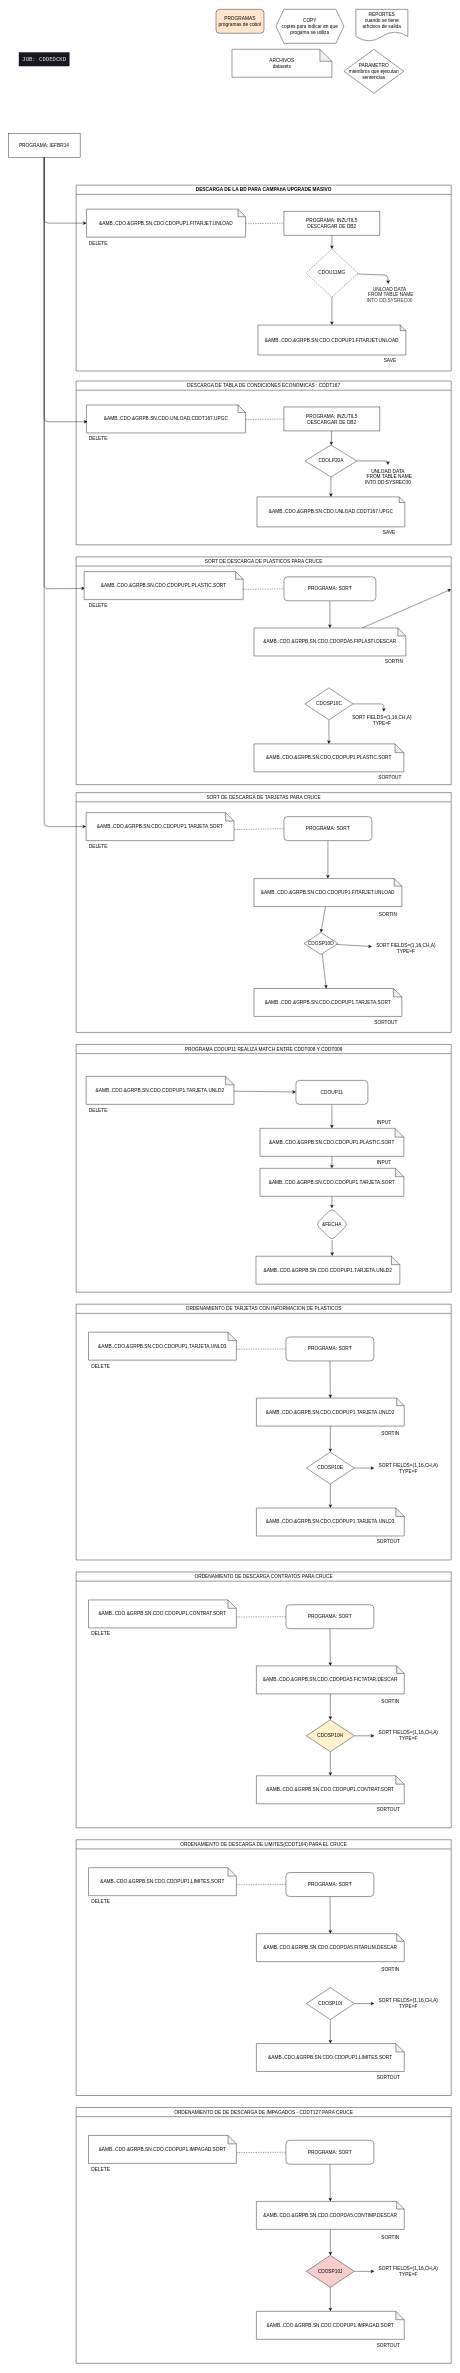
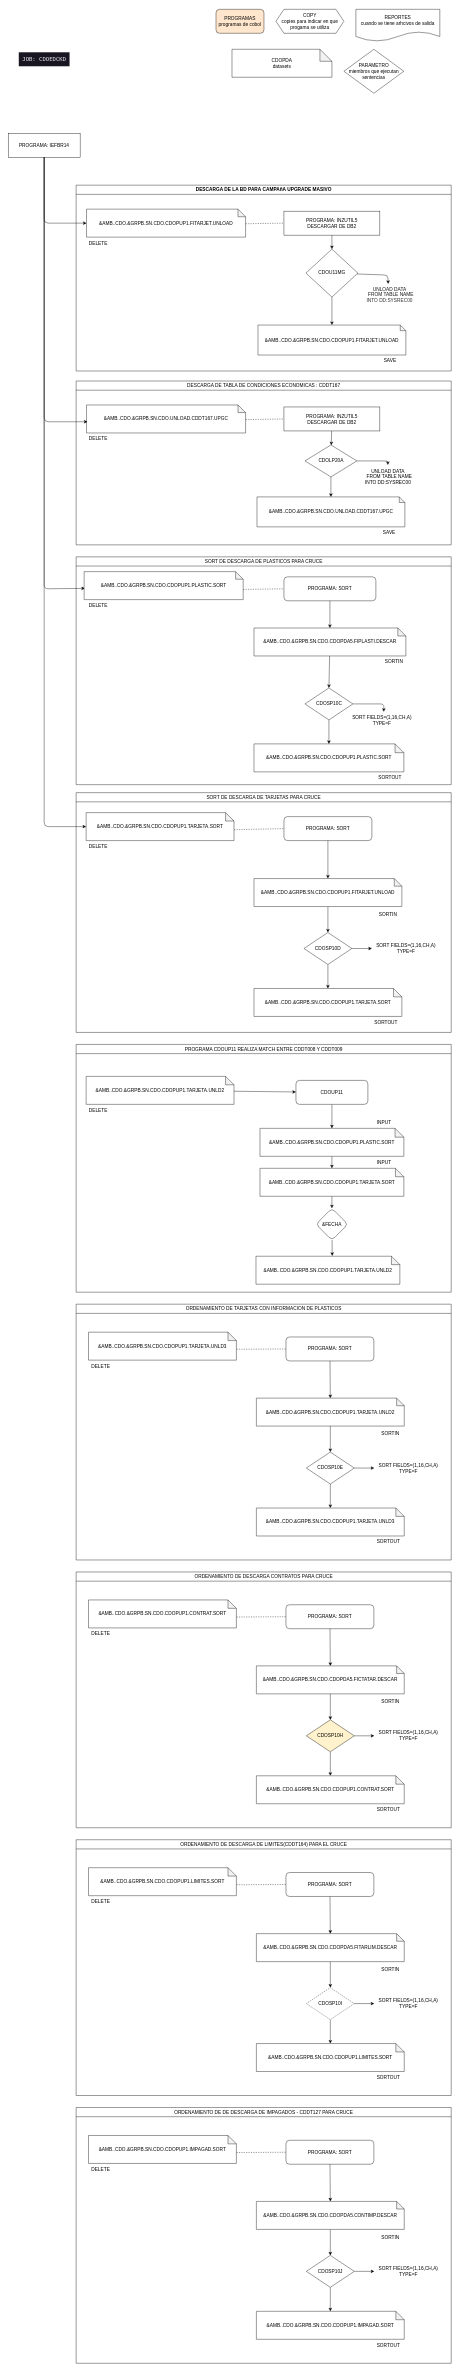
- <mxCell id="4" value="REPORTES&lt;br&gt;cuando se tiene arhcivos de salida" style="shape=document;whiteSpace=wrap;html=1;boundedLbl=1;" parent="1" vertex="1"><mxGeometry x="890" y="20" width="130" height="80" as="geometry" /></mxCell>
+ <mxCell id="4" value="REPORTES&lt;br&gt;cuando se tiene arhcivos de salida" style="shape=document;whiteSpace=wrap;html=1;boundedLbl=1;" parent="1" vertex="1"><mxGeometry x="890" y="20" width="210" height="80" as="geometry" /></mxCell>
- <mxCell id="3" value="COPY&lt;div&gt;copies para indicar en que progama se utiliza&lt;/div&gt;" style="shape=hexagon;perimeter=hexagonPerimeter2;whiteSpace=wrap;html=1;fixedSize=1;" parent="1" vertex="1"><mxGeometry x="690" y="20" width="170" height="85" as="geometry" /></mxCell>
+ <mxCell id="3" value="COPY&lt;div&gt;copies para indicar en que progama se utiliza&lt;/div&gt;" style="shape=hexagon;perimeter=hexagonPerimeter2;whiteSpace=wrap;html=1;fixedSize=1;" parent="1" vertex="1"><mxGeometry x="690" y="20" width="170" height="60" as="geometry" /></mxCell>
- <mxCell id="6" value="ARCHIVOS&lt;div&gt;datasets&lt;/div&gt;" style="shape=note;whiteSpace=wrap;html=1;backgroundOutline=1;darkOpacity=0.05;" parent="1" vertex="1"><mxGeometry x="580" y="120" width="250" height="70" as="geometry" /></mxCell>
+ <mxCell id="6" value="CDOPDA&lt;div&gt;datasets&lt;/div&gt;" style="shape=note;whiteSpace=wrap;html=1;backgroundOutline=1;darkOpacity=0.05;" parent="1" vertex="1"><mxGeometry x="580" y="120" width="250" height="70" as="geometry" /></mxCell>
- <mxCell id="12" value="&lt;div&gt;CDOU11MG&lt;/div&gt;" style="rhombus;whiteSpace=wrap;html=1;rounded=0;dashed=1;" parent="1" vertex="1"><mxGeometry x="765" y="620" width="130" height="120" as="geometry" /></mxCell>
+ <mxCell id="12" value="&lt;div&gt;CDOU11MG&lt;/div&gt;" style="rhombus;whiteSpace=wrap;html=1;rounded=0;" parent="1" vertex="1"><mxGeometry x="765" y="620" width="130" height="120" as="geometry" /></mxCell>
- <mxCell id="32" style="edgeStyle=none;html=1;fontStyle=1;" edge="1" parent="1" source="33" target="66"><mxGeometry relative="1" as="geometry" /></mxCell>
+ <mxCell id="32" style="edgeStyle=none;html=1;entryX=0.5;entryY=0;entryDx=0;entryDy=0;fontStyle=1" edge="1" parent="1" source="33" target="37"><mxGeometry relative="1" as="geometry" /></mxCell>
- <mxCell id="45" value="CDOSP10D" style="rhombus;whiteSpace=wrap;html=1;" vertex="1" parent="1"><mxGeometry x="760" y="2330" width="85" height="55" as="geometry" /></mxCell>
+ <mxCell id="45" value="CDOSP10D" style="rhombus;whiteSpace=wrap;html=1;" vertex="1" parent="1"><mxGeometry x="760" y="2330" width="120" height="80" as="geometry" /></mxCell>
+ <mxCell id="122" style="edgeStyle=none;html=1;entryX=0.5;entryY=0;entryDx=0;entryDy=0;fontStyle=1" edge="1" parent="115" source="123" target="118"><mxGeometry relative="1" as="geometry" /></mxCell>
- <mxCell id="118" value="CDOSP10I" style="rhombus;whiteSpace=wrap;html=1;" vertex="1" parent="115"><mxGeometry x="576" y="370" width="120" height="80" as="geometry" /></mxCell>
+ <mxCell id="118" value="CDOSP10I" style="rhombus;whiteSpace=wrap;html=1;dashed=1;" vertex="1" parent="115"><mxGeometry x="576" y="370" width="120" height="80" as="geometry" /></mxCell>
- <mxCell id="133" value="CDOSP10J" style="rhombus;whiteSpace=wrap;html=1;fillColor=#f8cecc;" vertex="1" parent="130"><mxGeometry x="576" y="370" width="120" height="80" as="geometry" /></mxCell>
+ <mxCell id="133" value="CDOSP10J" style="rhombus;whiteSpace=wrap;html=1;" vertex="1" parent="130"><mxGeometry x="576" y="370" width="120" height="80" as="geometry" /></mxCell>
